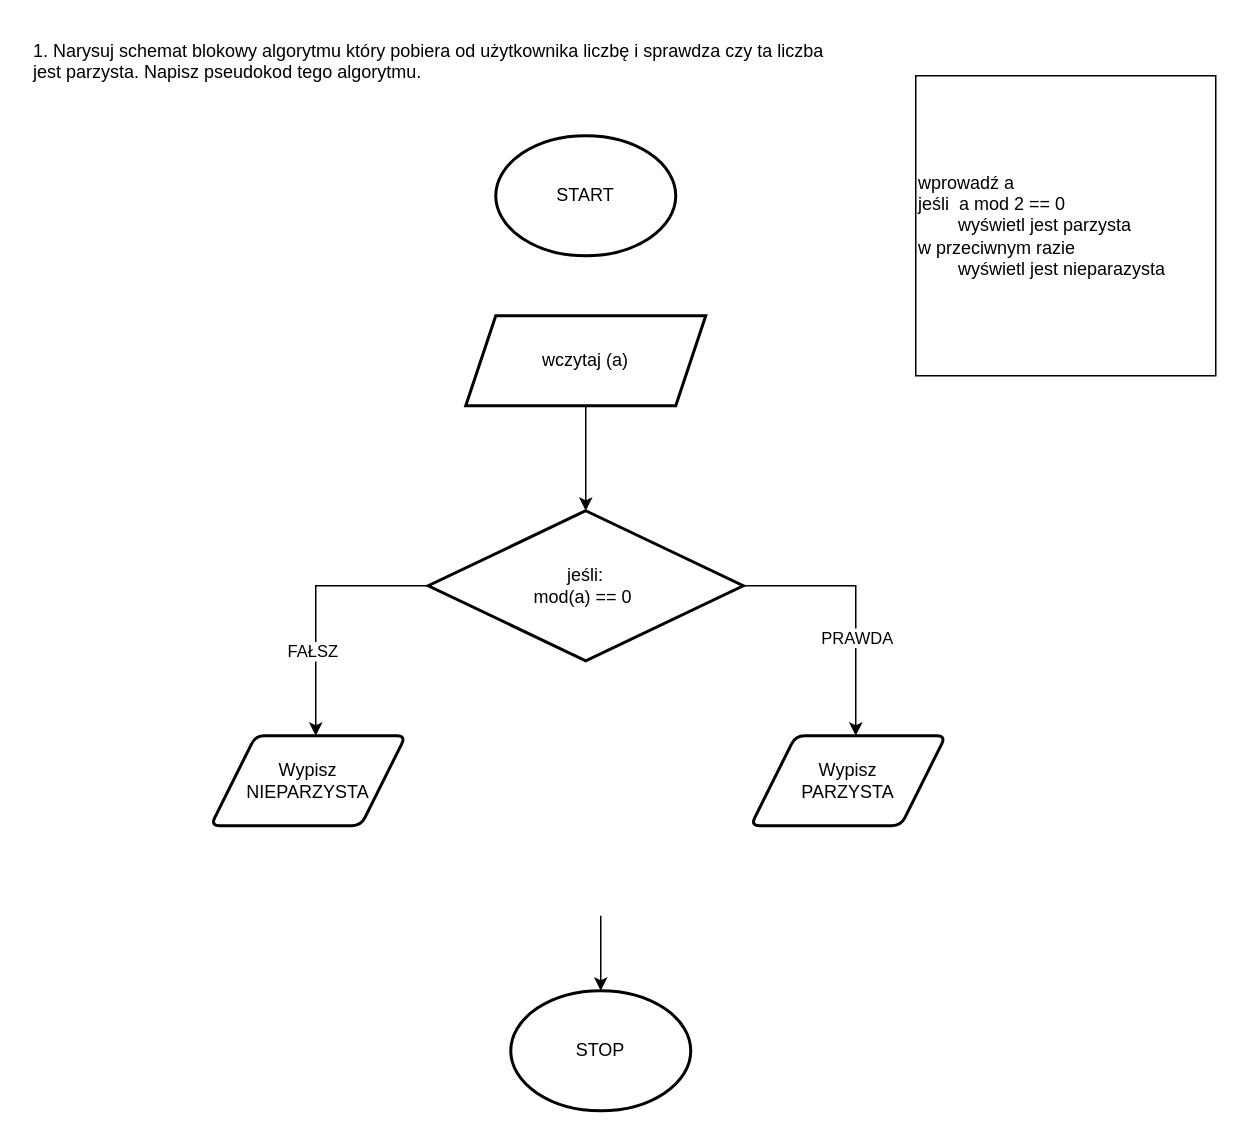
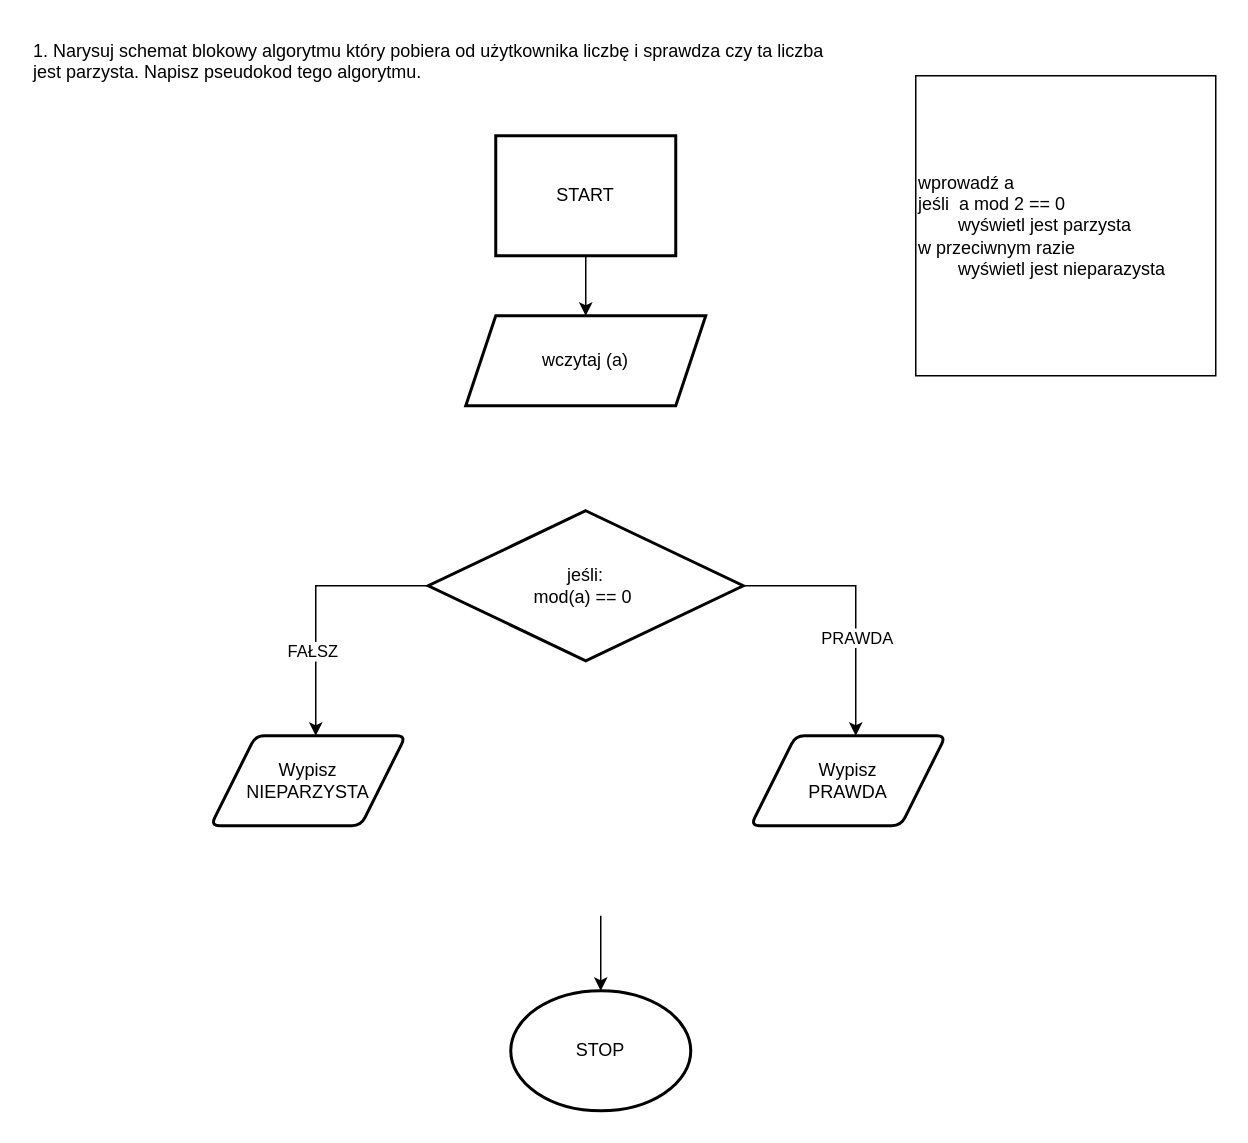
- <mxCell id="3" value="START" style="ellipse;whiteSpace=wrap;html=1;strokeWidth=2;" vertex="1" parent="1"><mxGeometry x="330" y="90" width="120" height="80" as="geometry" /></mxCell>
+ <mxCell id="3" value="START" style="whiteSpace=wrap;html=1;strokeWidth=2;rounded=0;" vertex="1" parent="1"><mxGeometry x="330" y="90" width="120" height="80" as="geometry" /></mxCell>
+ <mxCell id="5" value="" style="endArrow=classic;html=1;rounded=0;exitX=0.5;exitY=1;exitDx=0;exitDy=0;entryX=0.5;entryY=0;entryDx=0;entryDy=0;" edge="1" parent="1" source="3" target="4"><mxGeometry width="50" height="50" relative="1" as="geometry"><mxPoint x="400" y="330" as="sourcePoint" /><mxPoint x="390" y="200" as="targetPoint" /></mxGeometry></mxCell>
- <mxCell id="7" value="" style="endArrow=classic;html=1;rounded=0;exitX=0.5;exitY=1;exitDx=0;exitDy=0;entryX=0.5;entryY=0;entryDx=0;entryDy=0;entryPerimeter=0;" edge="1" parent="1" source="4" target="6"><mxGeometry width="50" height="50" relative="1" as="geometry"><mxPoint x="400" y="330" as="sourcePoint" /><mxPoint x="450" y="280" as="targetPoint" /></mxGeometry></mxCell>
- <mxCell id="13" value="Wypisz &lt;br&gt;PARZYSTA" style="shape=parallelogram;html=1;strokeWidth=2;perimeter=parallelogramPerimeter;whiteSpace=wrap;rounded=1;arcSize=12;size=0.23;" vertex="1" parent="1"><mxGeometry x="500" y="490" width="130" height="60" as="geometry" /></mxCell>
+ <mxCell id="13" value="Wypisz &lt;br&gt;PRAWDA" style="shape=parallelogram;html=1;strokeWidth=2;perimeter=parallelogramPerimeter;whiteSpace=wrap;rounded=1;arcSize=12;size=0.23;" vertex="1" parent="1"><mxGeometry x="500" y="490" width="130" height="60" as="geometry" /></mxCell>
